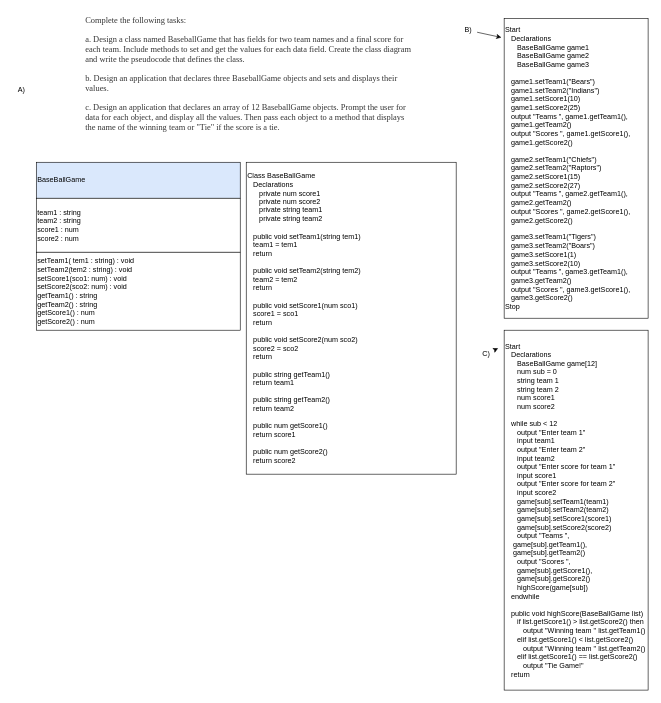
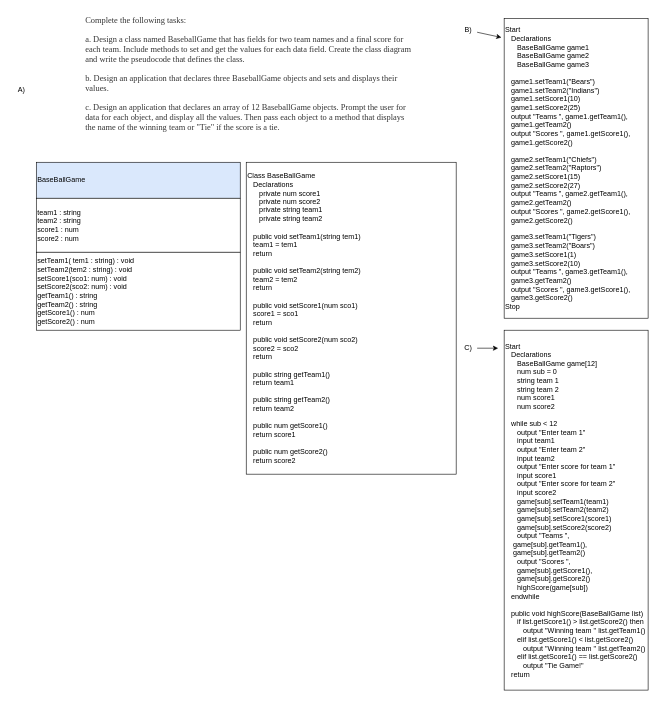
- <mxCell id="12" value="C)" style="text;html=1;align=center;verticalAlign=middle;resizable=0;points=[];autosize=1;strokeColor=none;fillColor=none;" vertex="1" parent="1"><mxGeometry x="795" y="580" width="30" height="20" as="geometry" /></mxCell>
+ <mxCell id="12" value="C)" style="text;html=1;align=center;verticalAlign=middle;resizable=0;points=[];autosize=1;strokeColor=none;fillColor=none;" vertex="1" parent="1"><mxGeometry x="765" y="570" width="30" height="20" as="geometry" /></mxCell>
